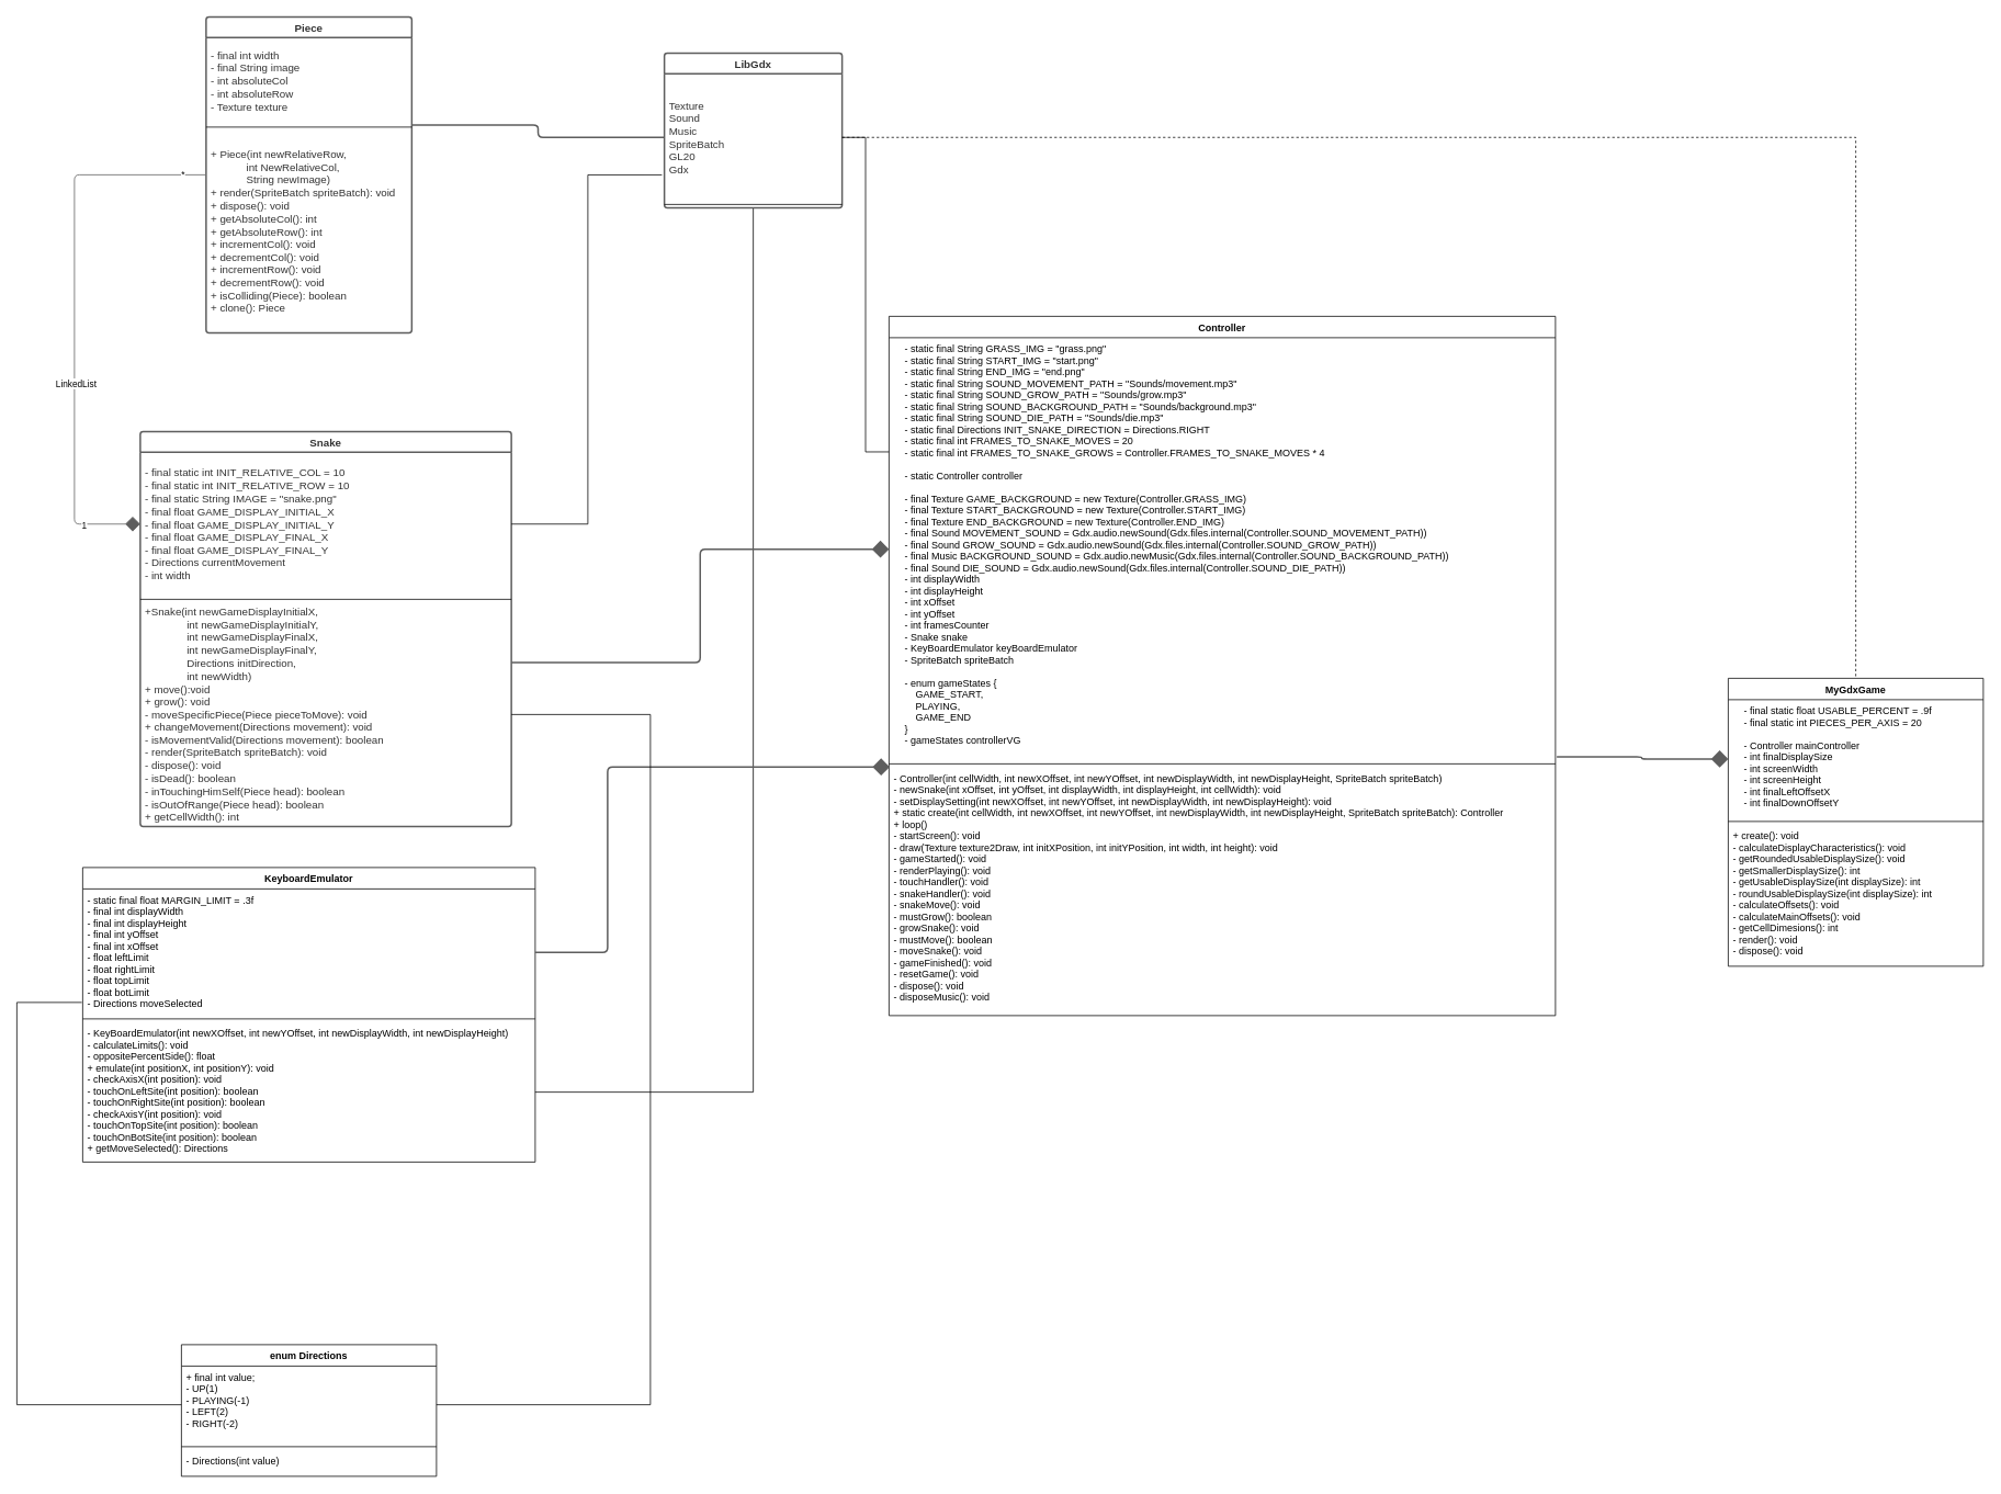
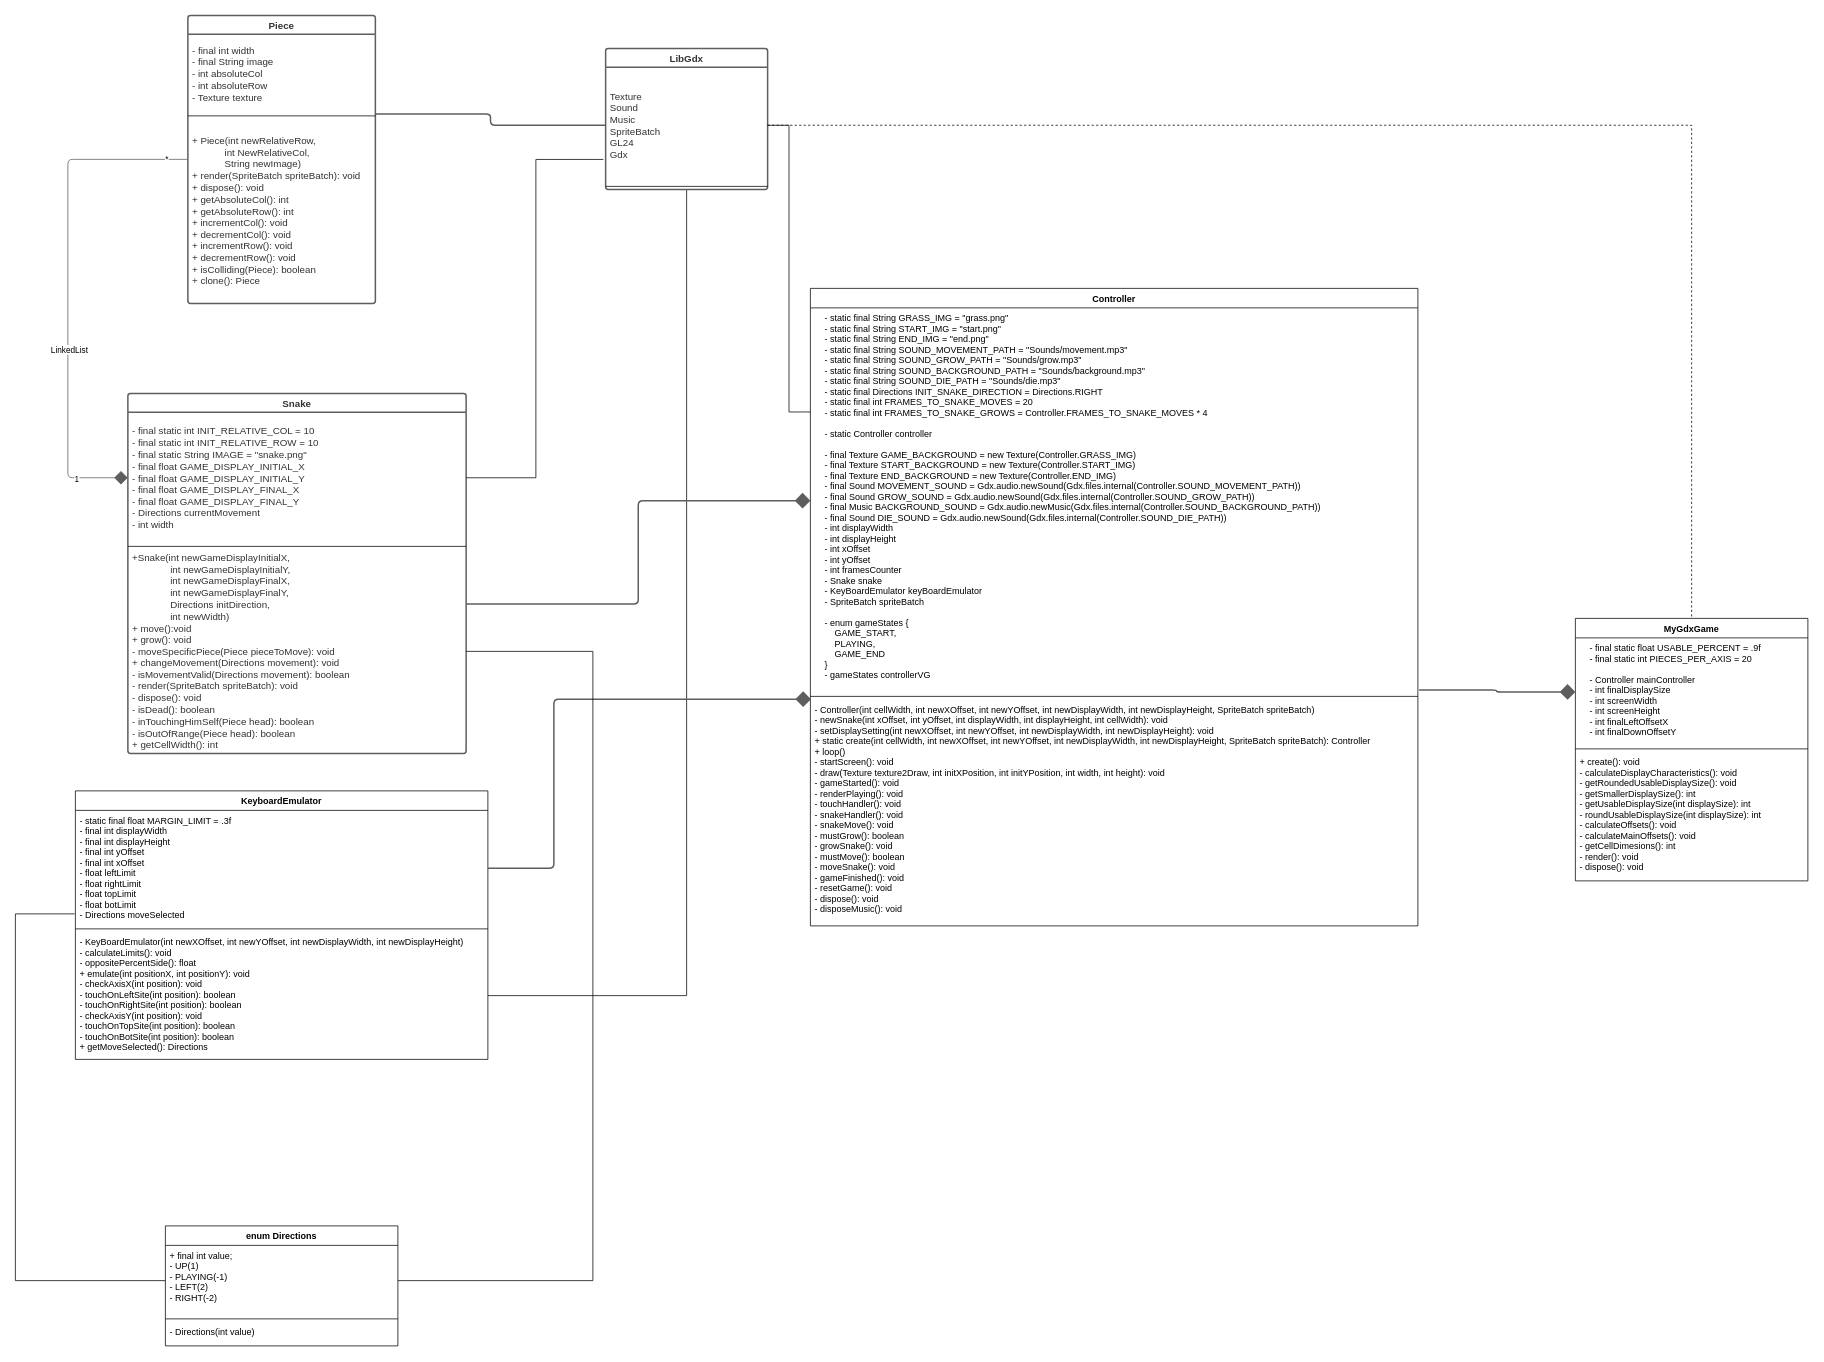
- <mxCell id="16" value="Texture&lt;br&gt;Sound&lt;br&gt;Music&lt;br&gt;SpriteBatch&lt;br&gt;GL20&lt;br&gt;Gdx" style="part=1;html=1;resizeHeight=0;strokeColor=none;fillColor=none;align=left;verticalAlign=middle;spacingLeft=4;spacingRight=4;overflow=hidden;rotatable=0;points=[[0,0.5],[1,0.5]];portConstraint=eastwest;swimlaneFillColor=#ffffff;strokeOpacity=100;fontSize=13;fontColor=#333333;" parent="15" vertex="1"><mxGeometry y="25" width="216" height="155" as="geometry" /></mxCell>
+ <mxCell id="16" value="Texture&lt;br&gt;Sound&lt;br&gt;Music&lt;br&gt;SpriteBatch&lt;br&gt;GL24&lt;br&gt;Gdx" style="part=1;html=1;resizeHeight=0;strokeColor=none;fillColor=none;align=left;verticalAlign=middle;spacingLeft=4;spacingRight=4;overflow=hidden;rotatable=0;points=[[0,0.5],[1,0.5]];portConstraint=eastwest;swimlaneFillColor=#ffffff;strokeOpacity=100;fontSize=13;fontColor=#333333;" parent="15" vertex="1"><mxGeometry y="25" width="216" height="155" as="geometry" /></mxCell>
